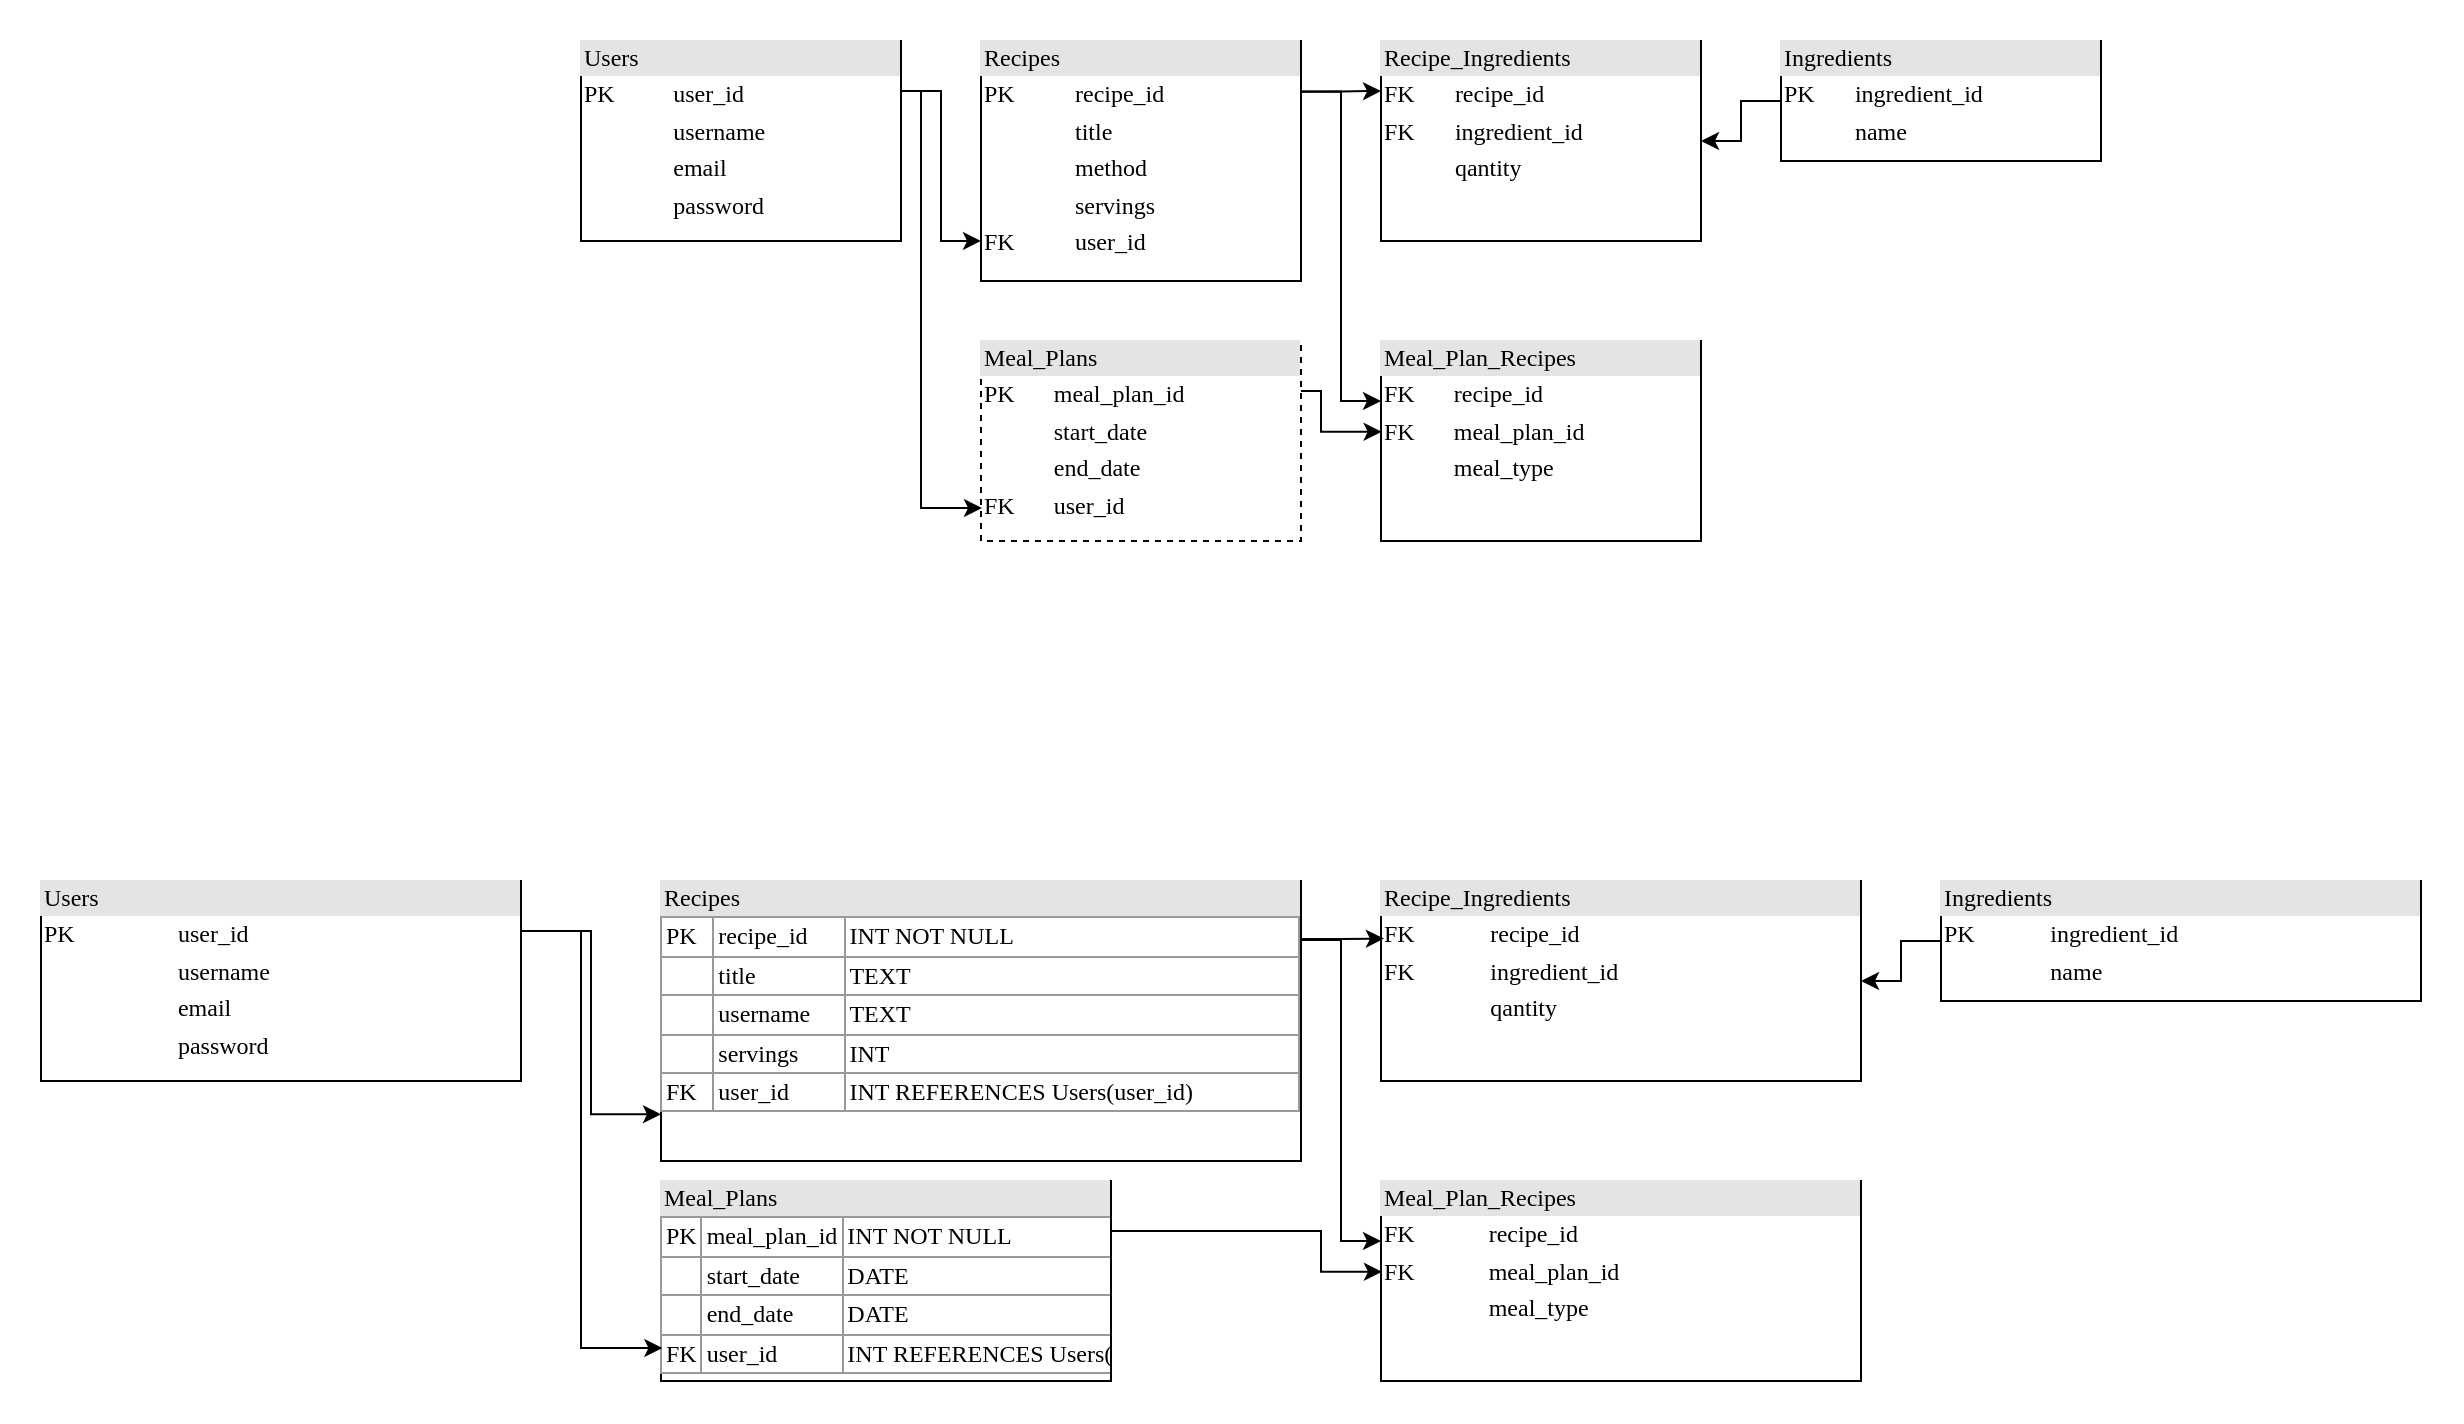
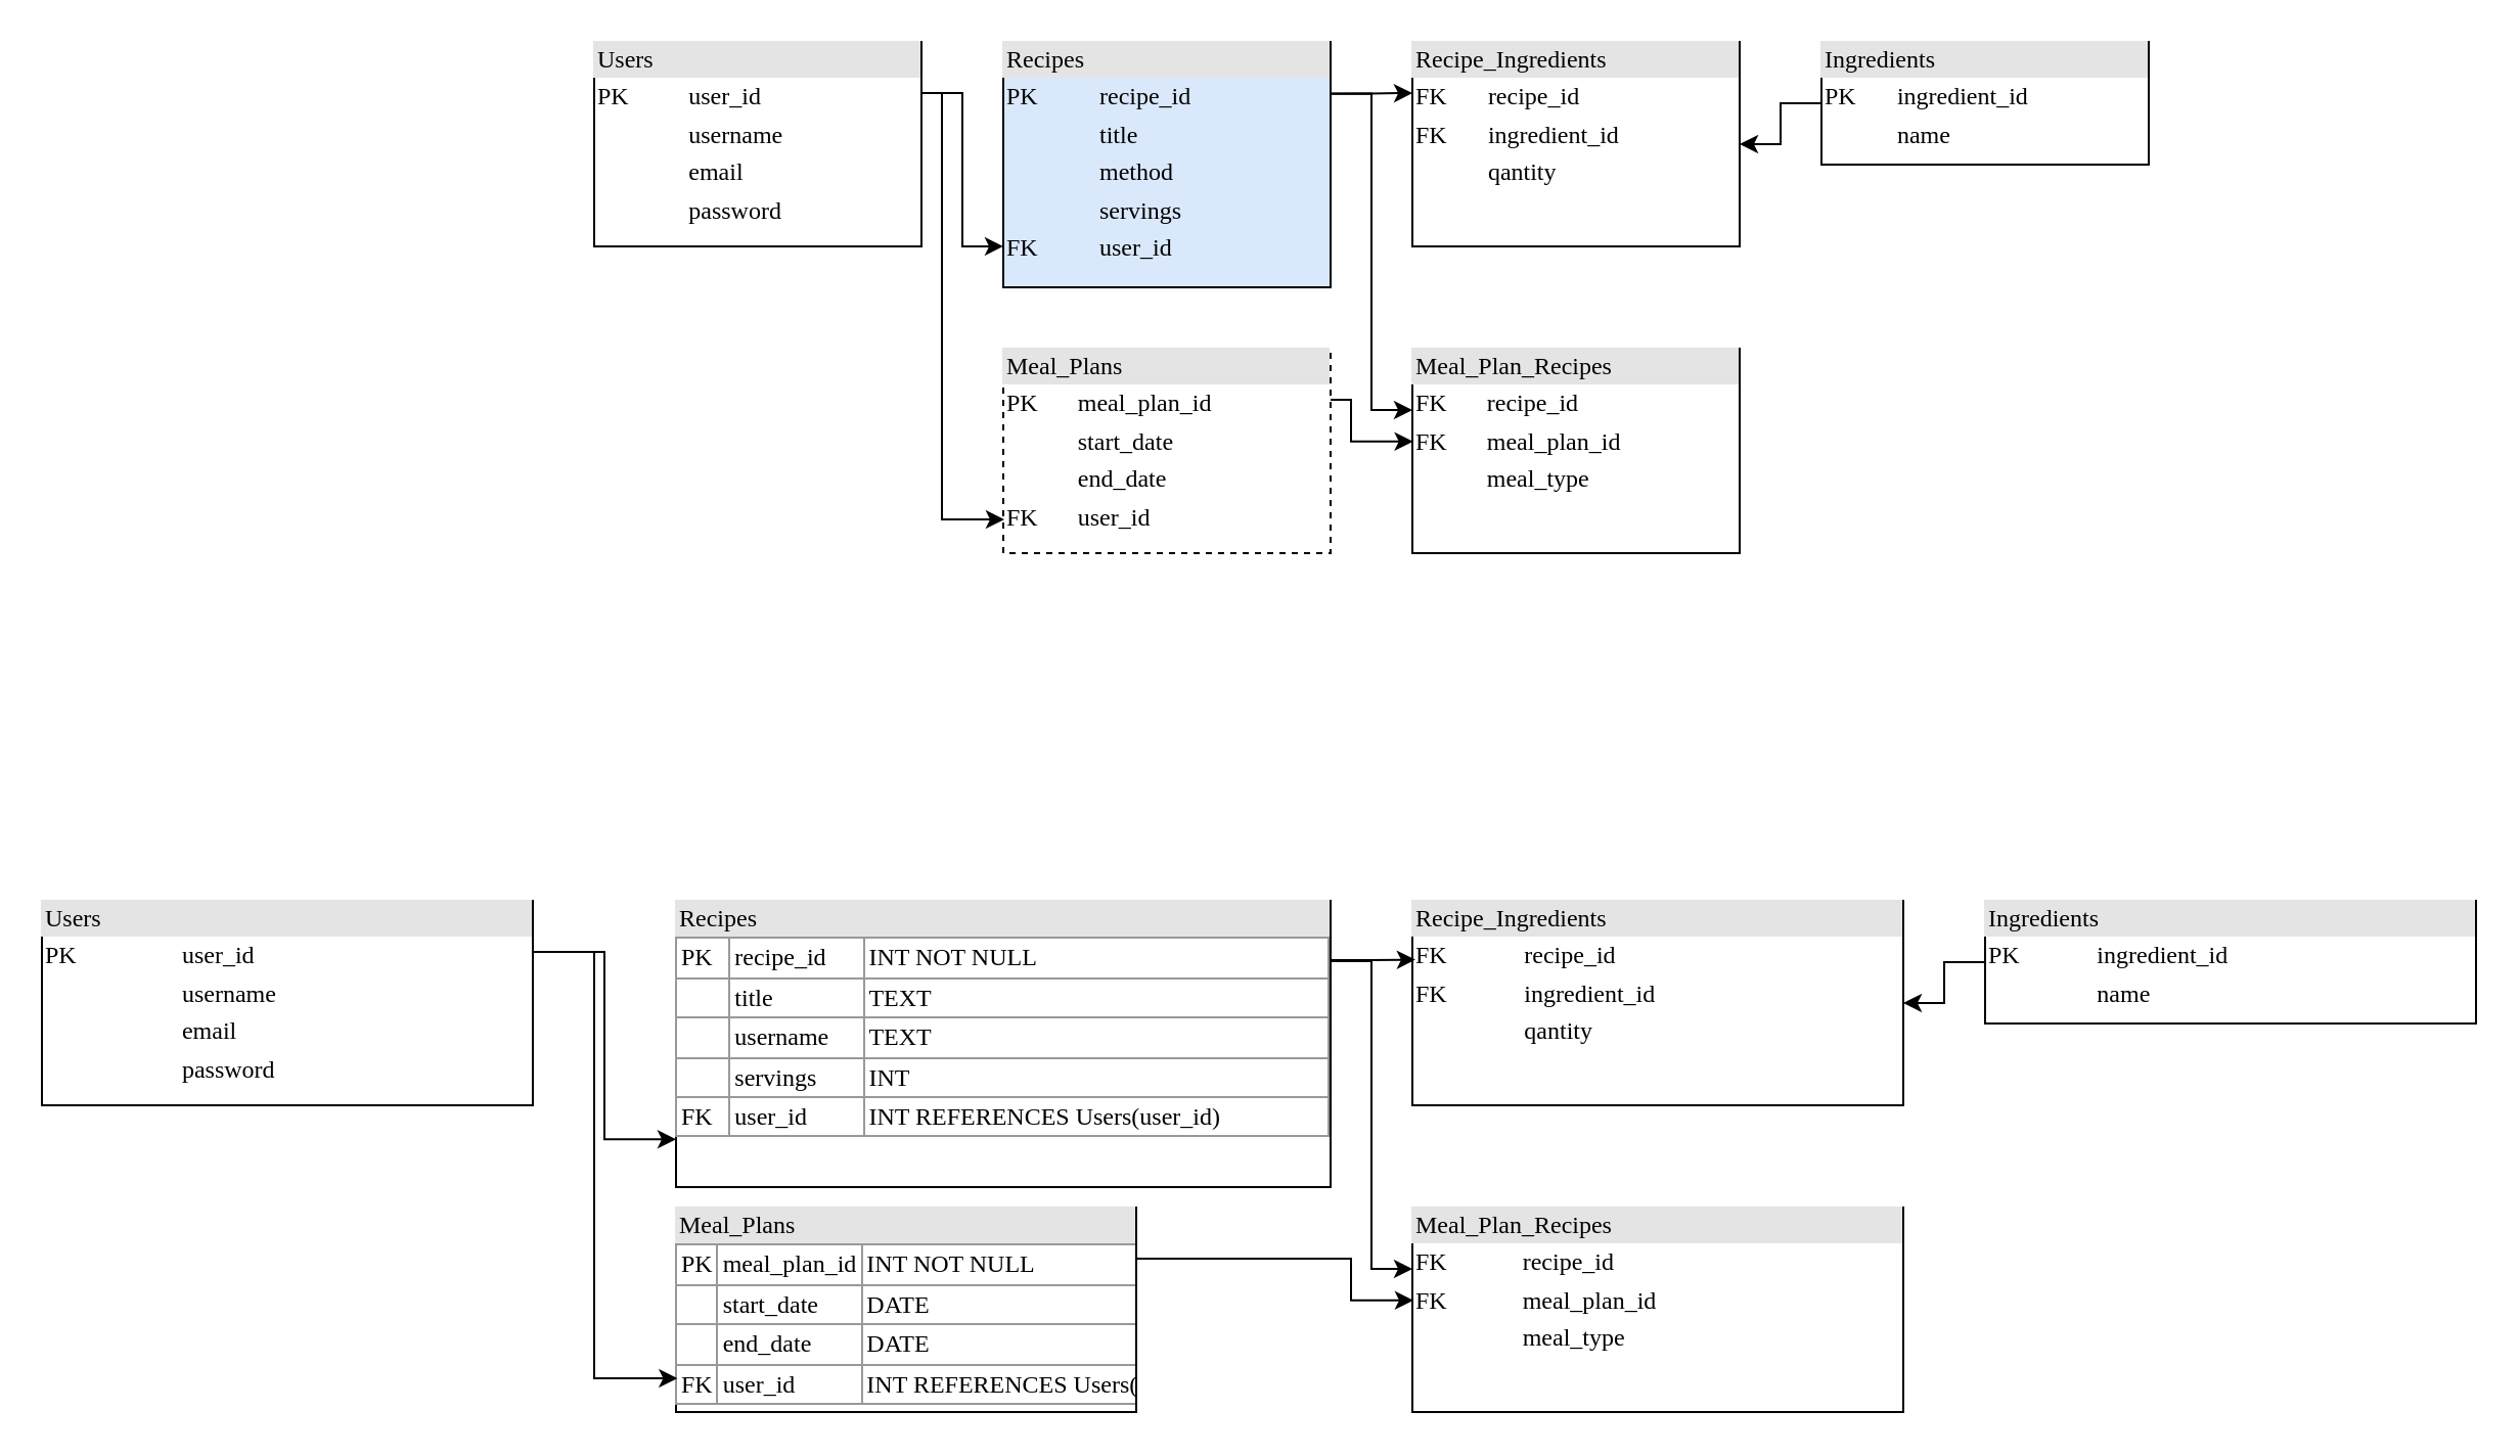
- <mxCell id="5" value="&lt;div style=&quot;box-sizing: border-box ; width: 100% ; background: #e4e4e4 ; padding: 2px&quot;&gt;Recipes&lt;/div&gt;&lt;table style=&quot;width: 100% ; font-size: 1em&quot; cellpadding=&quot;2&quot; cellspacing=&quot;0&quot;&gt;&lt;tbody&gt;&lt;tr&gt;&lt;td&gt;PK&lt;/td&gt;&lt;td&gt;recipe_id&lt;/td&gt;&lt;/tr&gt;&lt;tr&gt;&lt;td&gt;&lt;br&gt;&lt;/td&gt;&lt;td&gt;title&lt;/td&gt;&lt;/tr&gt;&lt;tr&gt;&lt;td&gt;&lt;/td&gt;&lt;td&gt;method&lt;/td&gt;&lt;/tr&gt;&lt;tr&gt;&lt;td&gt;&lt;br&gt;&lt;/td&gt;&lt;td&gt;servings&lt;br&gt;&lt;/td&gt;&lt;/tr&gt;&lt;tr&gt;&lt;td&gt;FK&lt;/td&gt;&lt;td&gt;user_id&lt;/td&gt;&lt;/tr&gt;&lt;/tbody&gt;&lt;/table&gt;" style="verticalAlign=top;align=left;overflow=fill;html=1;rounded=0;shadow=0;comic=0;labelBackgroundColor=none;strokeWidth=1;fontFamily=Verdana;fontSize=12" vertex="1" parent="1"><mxGeometry x="490" y="20" width="160" height="120" as="geometry" /></mxCell>
+ <mxCell id="5" value="&lt;div style=&quot;box-sizing: border-box ; width: 100% ; background: #e4e4e4 ; padding: 2px&quot;&gt;Recipes&lt;/div&gt;&lt;table style=&quot;width: 100% ; font-size: 1em&quot; cellpadding=&quot;2&quot; cellspacing=&quot;0&quot;&gt;&lt;tbody&gt;&lt;tr&gt;&lt;td&gt;PK&lt;/td&gt;&lt;td&gt;recipe_id&lt;/td&gt;&lt;/tr&gt;&lt;tr&gt;&lt;td&gt;&lt;br&gt;&lt;/td&gt;&lt;td&gt;title&lt;/td&gt;&lt;/tr&gt;&lt;tr&gt;&lt;td&gt;&lt;/td&gt;&lt;td&gt;method&lt;/td&gt;&lt;/tr&gt;&lt;tr&gt;&lt;td&gt;&lt;br&gt;&lt;/td&gt;&lt;td&gt;servings&lt;br&gt;&lt;/td&gt;&lt;/tr&gt;&lt;tr&gt;&lt;td&gt;FK&lt;/td&gt;&lt;td&gt;user_id&lt;/td&gt;&lt;/tr&gt;&lt;/tbody&gt;&lt;/table&gt;" style="verticalAlign=top;align=left;overflow=fill;html=1;rounded=0;shadow=0;comic=0;labelBackgroundColor=none;strokeWidth=1;fontFamily=Verdana;fontSize=12;fillColor=#dae8fc;" vertex="1" parent="1"><mxGeometry x="490" y="20" width="160" height="120" as="geometry" /></mxCell>
